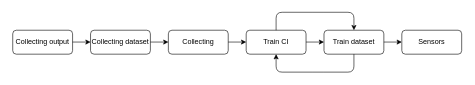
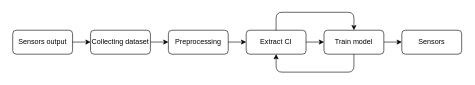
- <mxCell id="2" value="Collecting output" style="rounded=1;whiteSpace=wrap;html=1;" vertex="1" parent="1"><mxGeometry x="20" y="50" width="100" height="40" as="geometry" /></mxCell>
+ <mxCell id="2" value="Sensors output" style="rounded=1;whiteSpace=wrap;html=1;" vertex="1" parent="1"><mxGeometry x="20" y="50" width="100" height="40" as="geometry" /></mxCell>
- <mxCell id="5" value="Collecting" style="rounded=1;whiteSpace=wrap;html=1;" vertex="1" parent="1"><mxGeometry x="280" y="50" width="100" height="40" as="geometry" /></mxCell>
+ <mxCell id="5" value="Preprocessing" style="rounded=1;whiteSpace=wrap;html=1;" vertex="1" parent="1"><mxGeometry x="280" y="50" width="100" height="40" as="geometry" /></mxCell>
- <mxCell id="8" value="Train CI" style="rounded=1;whiteSpace=wrap;html=1;" vertex="1" parent="1"><mxGeometry x="410" y="50" width="100" height="40" as="geometry" /></mxCell>
+ <mxCell id="8" value="Extract CI" style="rounded=1;whiteSpace=wrap;html=1;" vertex="1" parent="1"><mxGeometry x="410" y="50" width="100" height="40" as="geometry" /></mxCell>
- <mxCell id="9" value="Train dataset" style="rounded=1;whiteSpace=wrap;html=1;" vertex="1" parent="1"><mxGeometry x="540" y="50" width="100" height="40" as="geometry" /></mxCell>
+ <mxCell id="9" value="Train model" style="rounded=1;whiteSpace=wrap;html=1;" vertex="1" parent="1"><mxGeometry x="540" y="50" width="100" height="40" as="geometry" /></mxCell>
